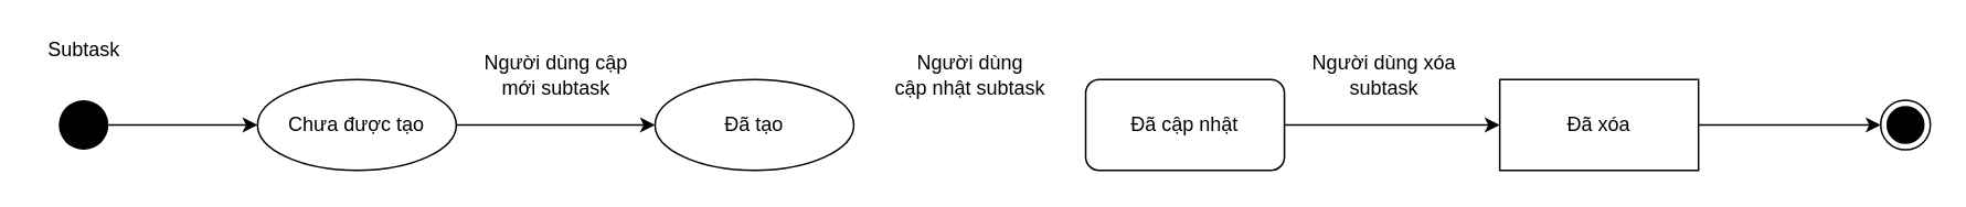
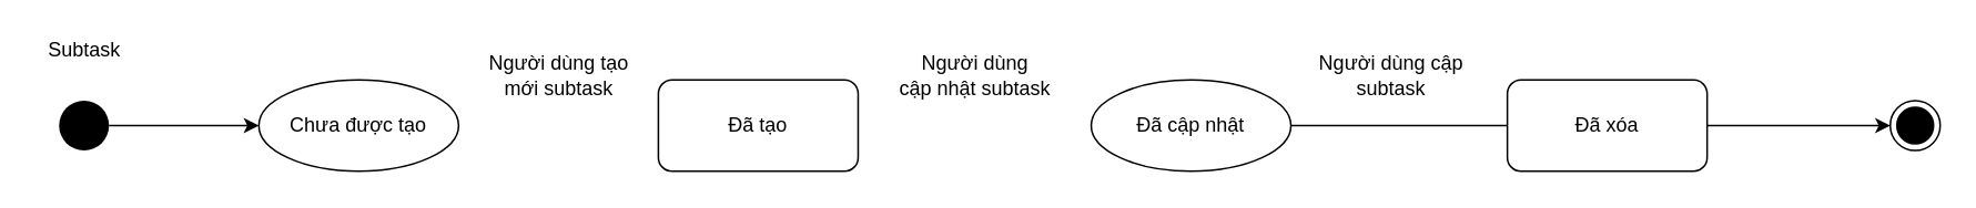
- <mxCell id="7" value="&lt;div&gt;Người dùng cập&lt;/div&gt;&lt;div&gt;mới subtask&lt;br&gt;&lt;/div&gt;" style="text;html=1;align=center;verticalAlign=middle;resizable=0;points=[];autosize=1;" vertex="1" parent="1"><mxGeometry x="285" y="30" width="100" height="30" as="geometry" /></mxCell>
+ <mxCell id="7" value="&lt;div&gt;Người dùng tạo&lt;/div&gt;&lt;div&gt;mới subtask&lt;br&gt;&lt;/div&gt;" style="text;html=1;align=center;verticalAlign=middle;resizable=0;points=[];autosize=1;" vertex="1" parent="1"><mxGeometry x="285" y="30" width="100" height="30" as="geometry" /></mxCell>
- <mxCell id="13" value="&lt;div&gt;Người dùng xóa&lt;/div&gt;&lt;div&gt;subtask&lt;/div&gt;" style="text;html=1;align=center;verticalAlign=middle;resizable=0;points=[];autosize=1;" vertex="1" parent="1"><mxGeometry x="785" y="30" width="100" height="30" as="geometry" /></mxCell>
+ <mxCell id="13" value="&lt;div&gt;Người dùng cập&lt;/div&gt;&lt;div&gt;subtask&lt;/div&gt;" style="text;html=1;align=center;verticalAlign=middle;resizable=0;points=[];autosize=1;" vertex="1" parent="1"><mxGeometry x="785" y="30" width="100" height="30" as="geometry" /></mxCell>
- <mxCell id="4" style="edgeStyle=orthogonalEdgeStyle;rounded=0;orthogonalLoop=1;jettySize=auto;html=1;" edge="1" parent="1" source="5" target="6"><mxGeometry relative="1" as="geometry" /></mxCell>
- <mxCell id="6" value="Đã tạo" style="ellipse;whiteSpace=wrap;html=1;" vertex="1" parent="1"><mxGeometry x="395" y="47.5" width="120" height="55" as="geometry" /></mxCell>
+ <mxCell id="6" value="Đã tạo" style="rounded=1;whiteSpace=wrap;html=1;" vertex="1" parent="1"><mxGeometry x="395" y="47.5" width="120" height="55" as="geometry" /></mxCell>
- <mxCell id="9" value="Đã cập nhật" style="rounded=1;whiteSpace=wrap;html=1;" vertex="1" parent="1"><mxGeometry x="655" y="47.5" width="120" height="55" as="geometry" /></mxCell>
+ <mxCell id="9" value="Đã cập nhật" style="ellipse;whiteSpace=wrap;html=1;" vertex="1" parent="1"><mxGeometry x="655" y="47.5" width="120" height="55" as="geometry" /></mxCell>
- <mxCell id="8" style="edgeStyle=orthogonalEdgeStyle;rounded=0;orthogonalLoop=1;jettySize=auto;html=1;entryX=0;entryY=0.5;entryDx=0;entryDy=0;" edge="1" parent="1" source="9" target="12"><mxGeometry relative="1" as="geometry" /></mxCell>
+ <mxCell id="8" style="edgeStyle=orthogonalEdgeStyle;rounded=0;orthogonalLoop=1;jettySize=auto;html=1;entryX=0;entryY=0.5;entryDx=0;entryDy=0;endArrow=none;" edge="1" parent="1" source="9" target="12"><mxGeometry relative="1" as="geometry" /></mxCell>
- <mxCell id="12" value="Đã xóa" style="whiteSpace=wrap;html=1;rounded=0;" vertex="1" parent="1"><mxGeometry x="905" y="47.5" width="120" height="55" as="geometry" /></mxCell>
+ <mxCell id="12" value="Đã xóa" style="rounded=1;whiteSpace=wrap;html=1;" vertex="1" parent="1"><mxGeometry x="905" y="47.5" width="120" height="55" as="geometry" /></mxCell>
